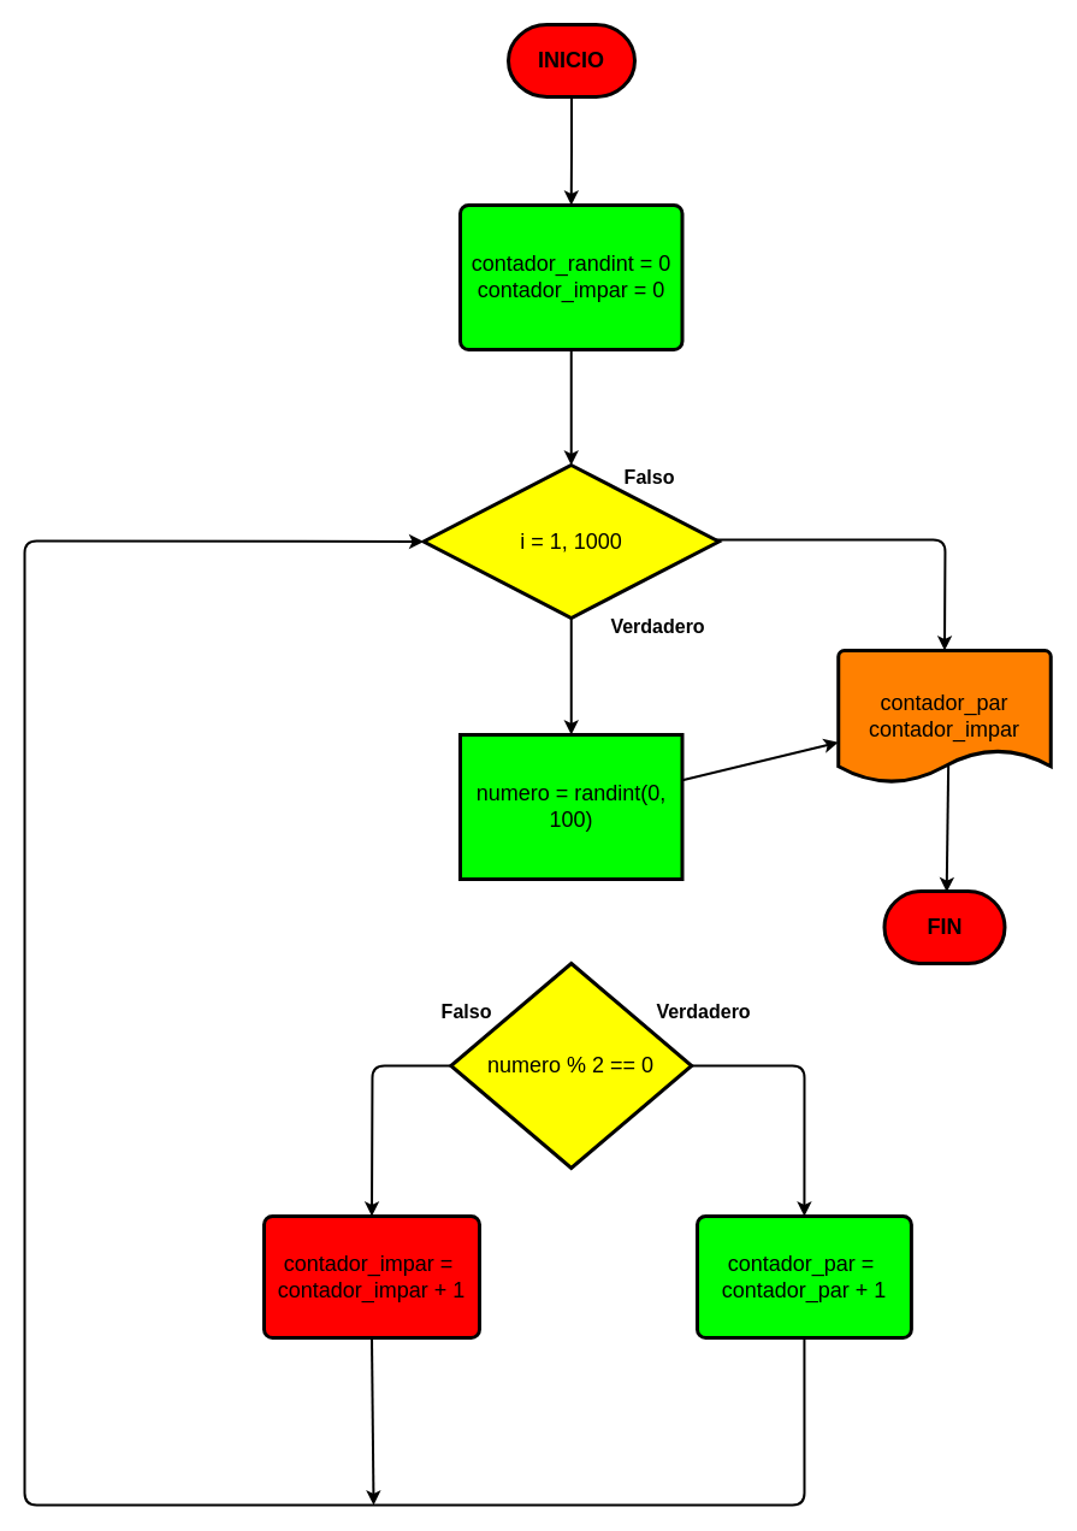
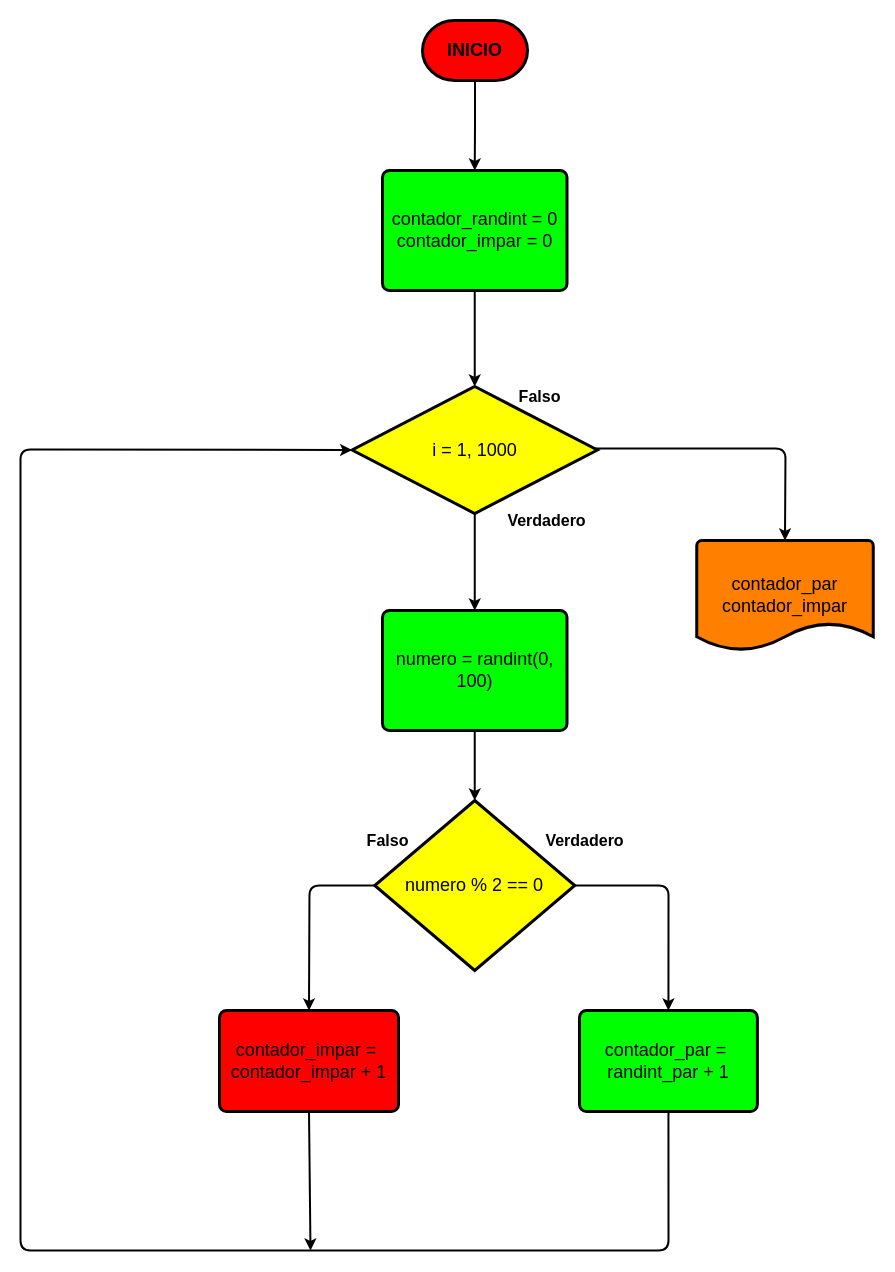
- <mxCell id="23" value="" style="edgeStyle=none;html=1;strokeColor=#000000;strokeWidth=2;" edge="1" parent="1" source="24" target="11"><mxGeometry relative="1" as="geometry" /></mxCell>
+ <mxCell id="23" value="" style="edgeStyle=none;html=1;strokeColor=#000000;strokeWidth=2;" edge="1" parent="1" source="24" target="16"><mxGeometry relative="1" as="geometry" /></mxCell>
- <mxCell id="24" value="&lt;font&gt;&lt;span style=&quot;font-size: 18px&quot;&gt;numero = randint(0, 100)&lt;/span&gt;&lt;br&gt;&lt;/font&gt;" style="whiteSpace=wrap;html=1;absoluteArcSize=1;arcSize=14;strokeWidth=3;fillColor=#00FF00;fontColor=#000000;strokeColor=#000000;rounded=0;" vertex="1" parent="1"><mxGeometry x="381.99" y="610" width="184.5" height="120" as="geometry" /></mxCell>
+ <mxCell id="24" value="&lt;font&gt;&lt;span style=&quot;font-size: 18px&quot;&gt;numero = randint(0, 100)&lt;/span&gt;&lt;br&gt;&lt;/font&gt;" style="rounded=1;whiteSpace=wrap;html=1;absoluteArcSize=1;arcSize=14;strokeWidth=3;fillColor=#00FF00;fontColor=#000000;strokeColor=#000000;" vertex="1" parent="1"><mxGeometry x="381.99" y="610" width="184.5" height="120" as="geometry" /></mxCell>
- <mxCell id="10" value="" style="edgeStyle=none;html=1;strokeColor=#000000;strokeWidth=2;exitX=0.518;exitY=0.84;exitDx=0;exitDy=0;exitPerimeter=0;entryX=0.517;entryY=0.011;entryDx=0;entryDy=0;entryPerimeter=0;" parent="1" source="11" target="4" edge="1"><mxGeometry relative="1" as="geometry" /></mxCell>
- <mxCell id="4" value="FIN" style="strokeWidth=3;html=1;shape=mxgraph.flowchart.terminator;whiteSpace=wrap;fontSize=18;fillColor=#FF0000;fontColor=#000000;strokeColor=#000000;fontStyle=1" parent="1" vertex="1"><mxGeometry x="734.5" y="740" width="100" height="60" as="geometry" /></mxCell>
- <mxCell id="18" value="&lt;font style=&quot;font-size: 18px&quot;&gt;&lt;div&gt;contador_par =&amp;nbsp;&lt;/div&gt;contador_par + 1&lt;br&gt;&lt;/font&gt;" style="rounded=1;whiteSpace=wrap;html=1;absoluteArcSize=1;arcSize=14;strokeWidth=3;fillColor=#00FF00;fontColor=#000000;strokeColor=#000000;" parent="1" vertex="1"><mxGeometry x="579" y="1010" width="177.88" height="101" as="geometry" /></mxCell>
+ <mxCell id="18" value="&lt;font style=&quot;font-size: 18px&quot;&gt;&lt;div&gt;contador_par =&amp;nbsp;&lt;/div&gt;randint_par + 1&lt;br&gt;&lt;/font&gt;" style="rounded=1;whiteSpace=wrap;html=1;absoluteArcSize=1;arcSize=14;strokeWidth=3;fillColor=#00FF00;fontColor=#000000;strokeColor=#000000;" parent="1" vertex="1"><mxGeometry x="579" y="1010" width="177.88" height="101" as="geometry" /></mxCell>
